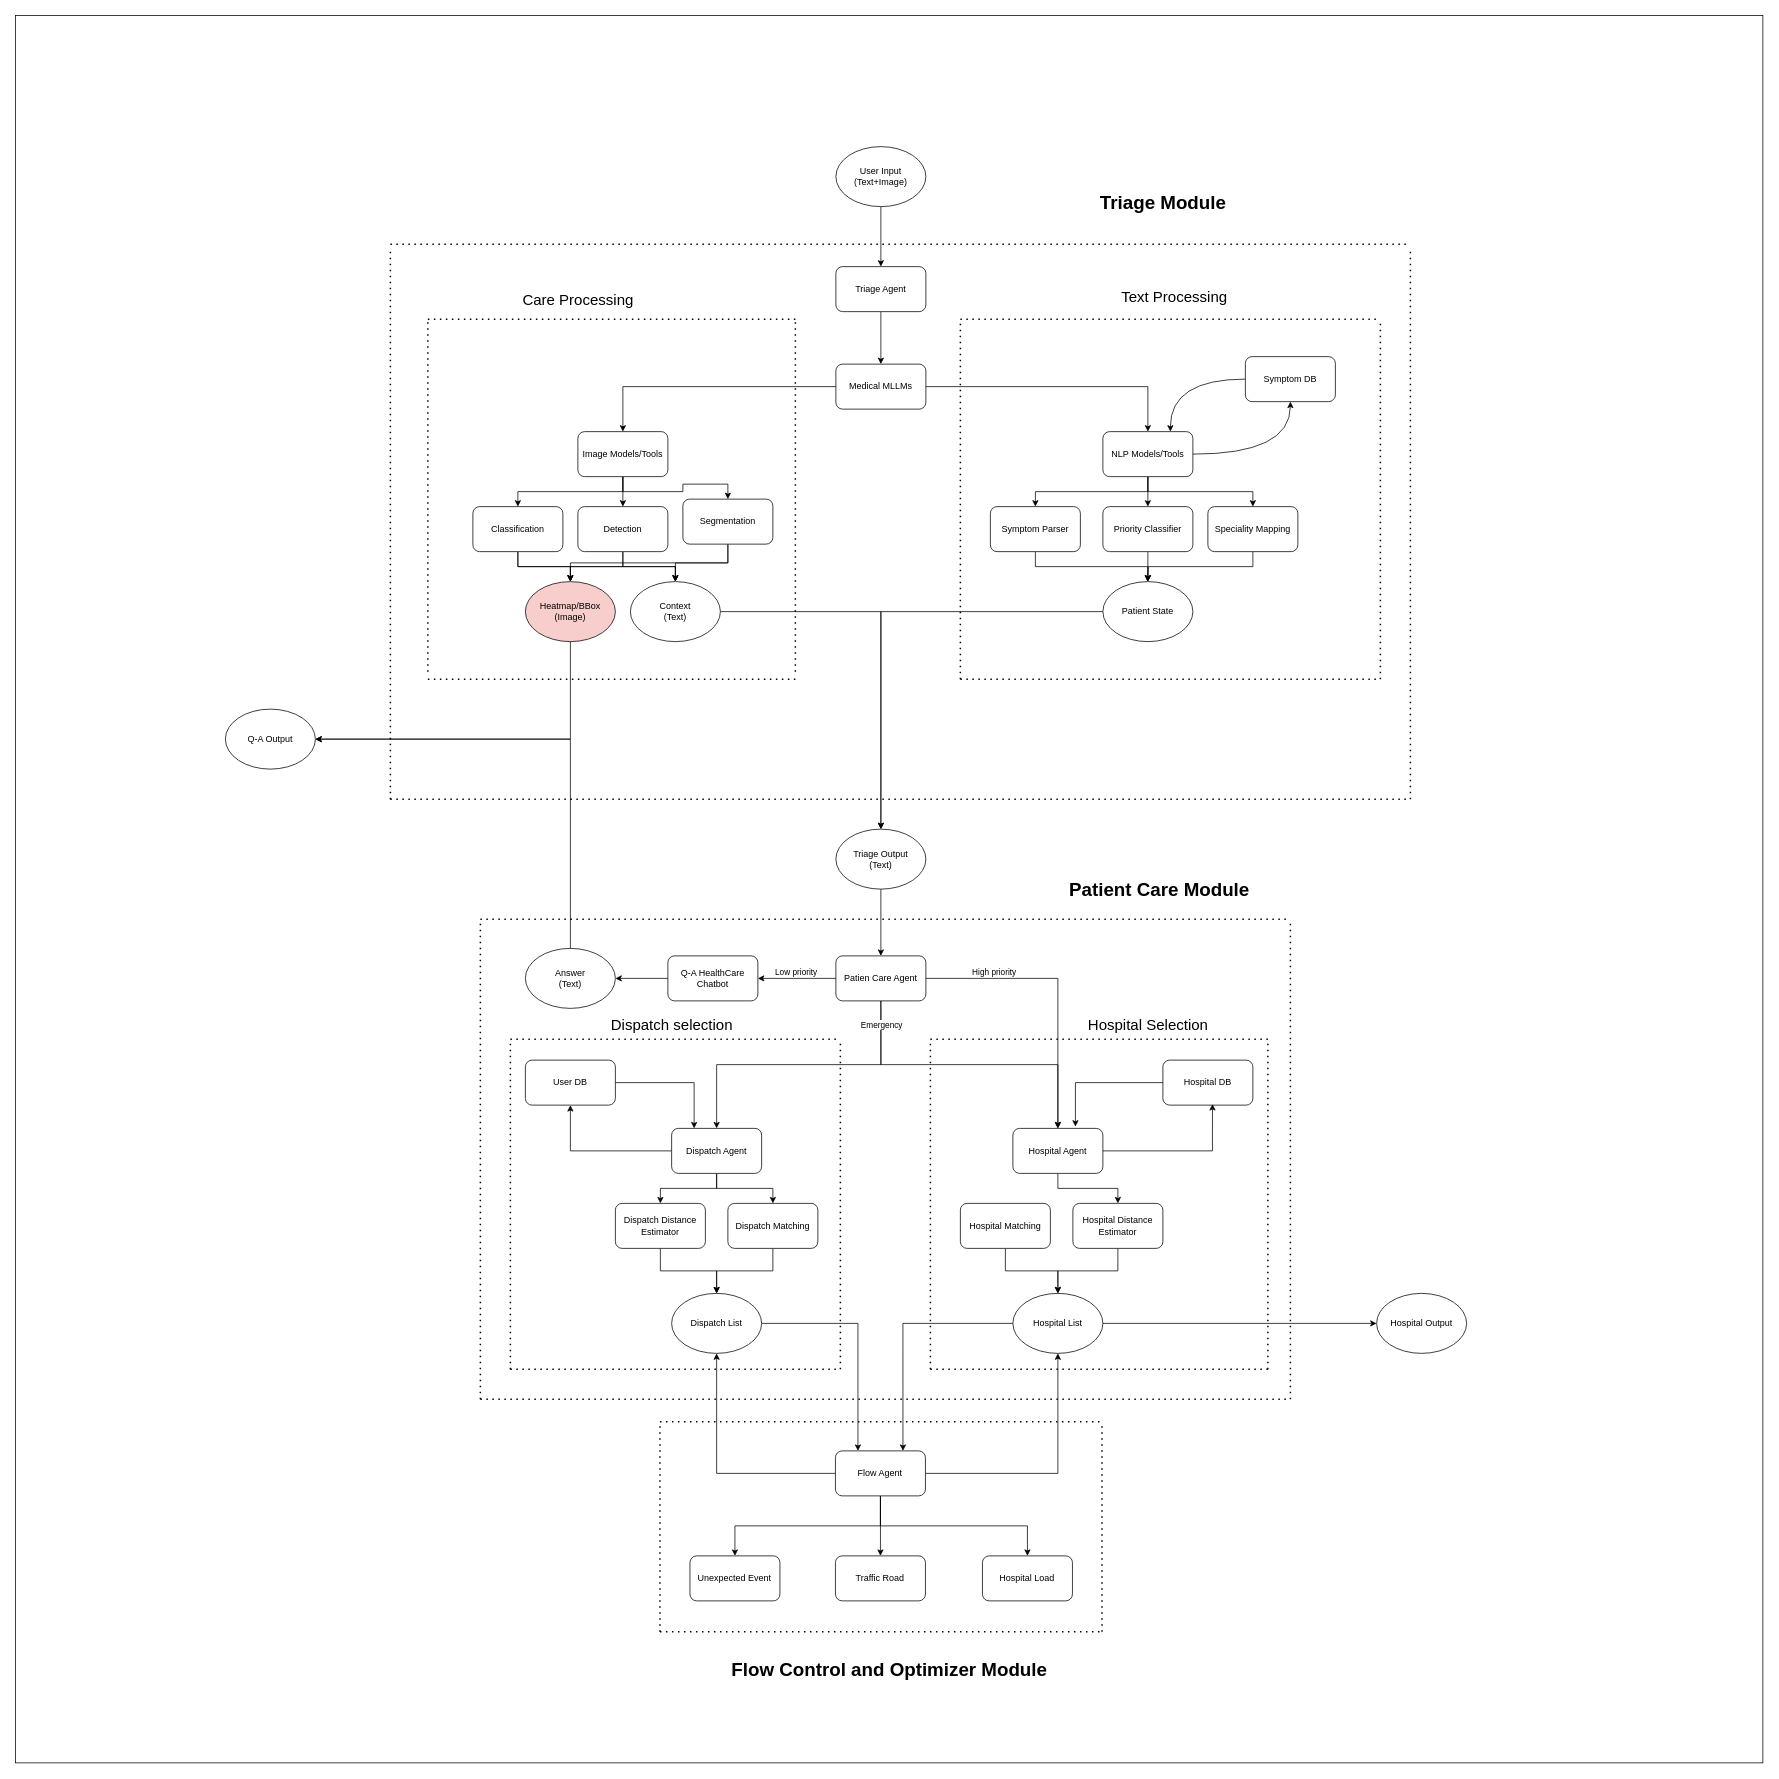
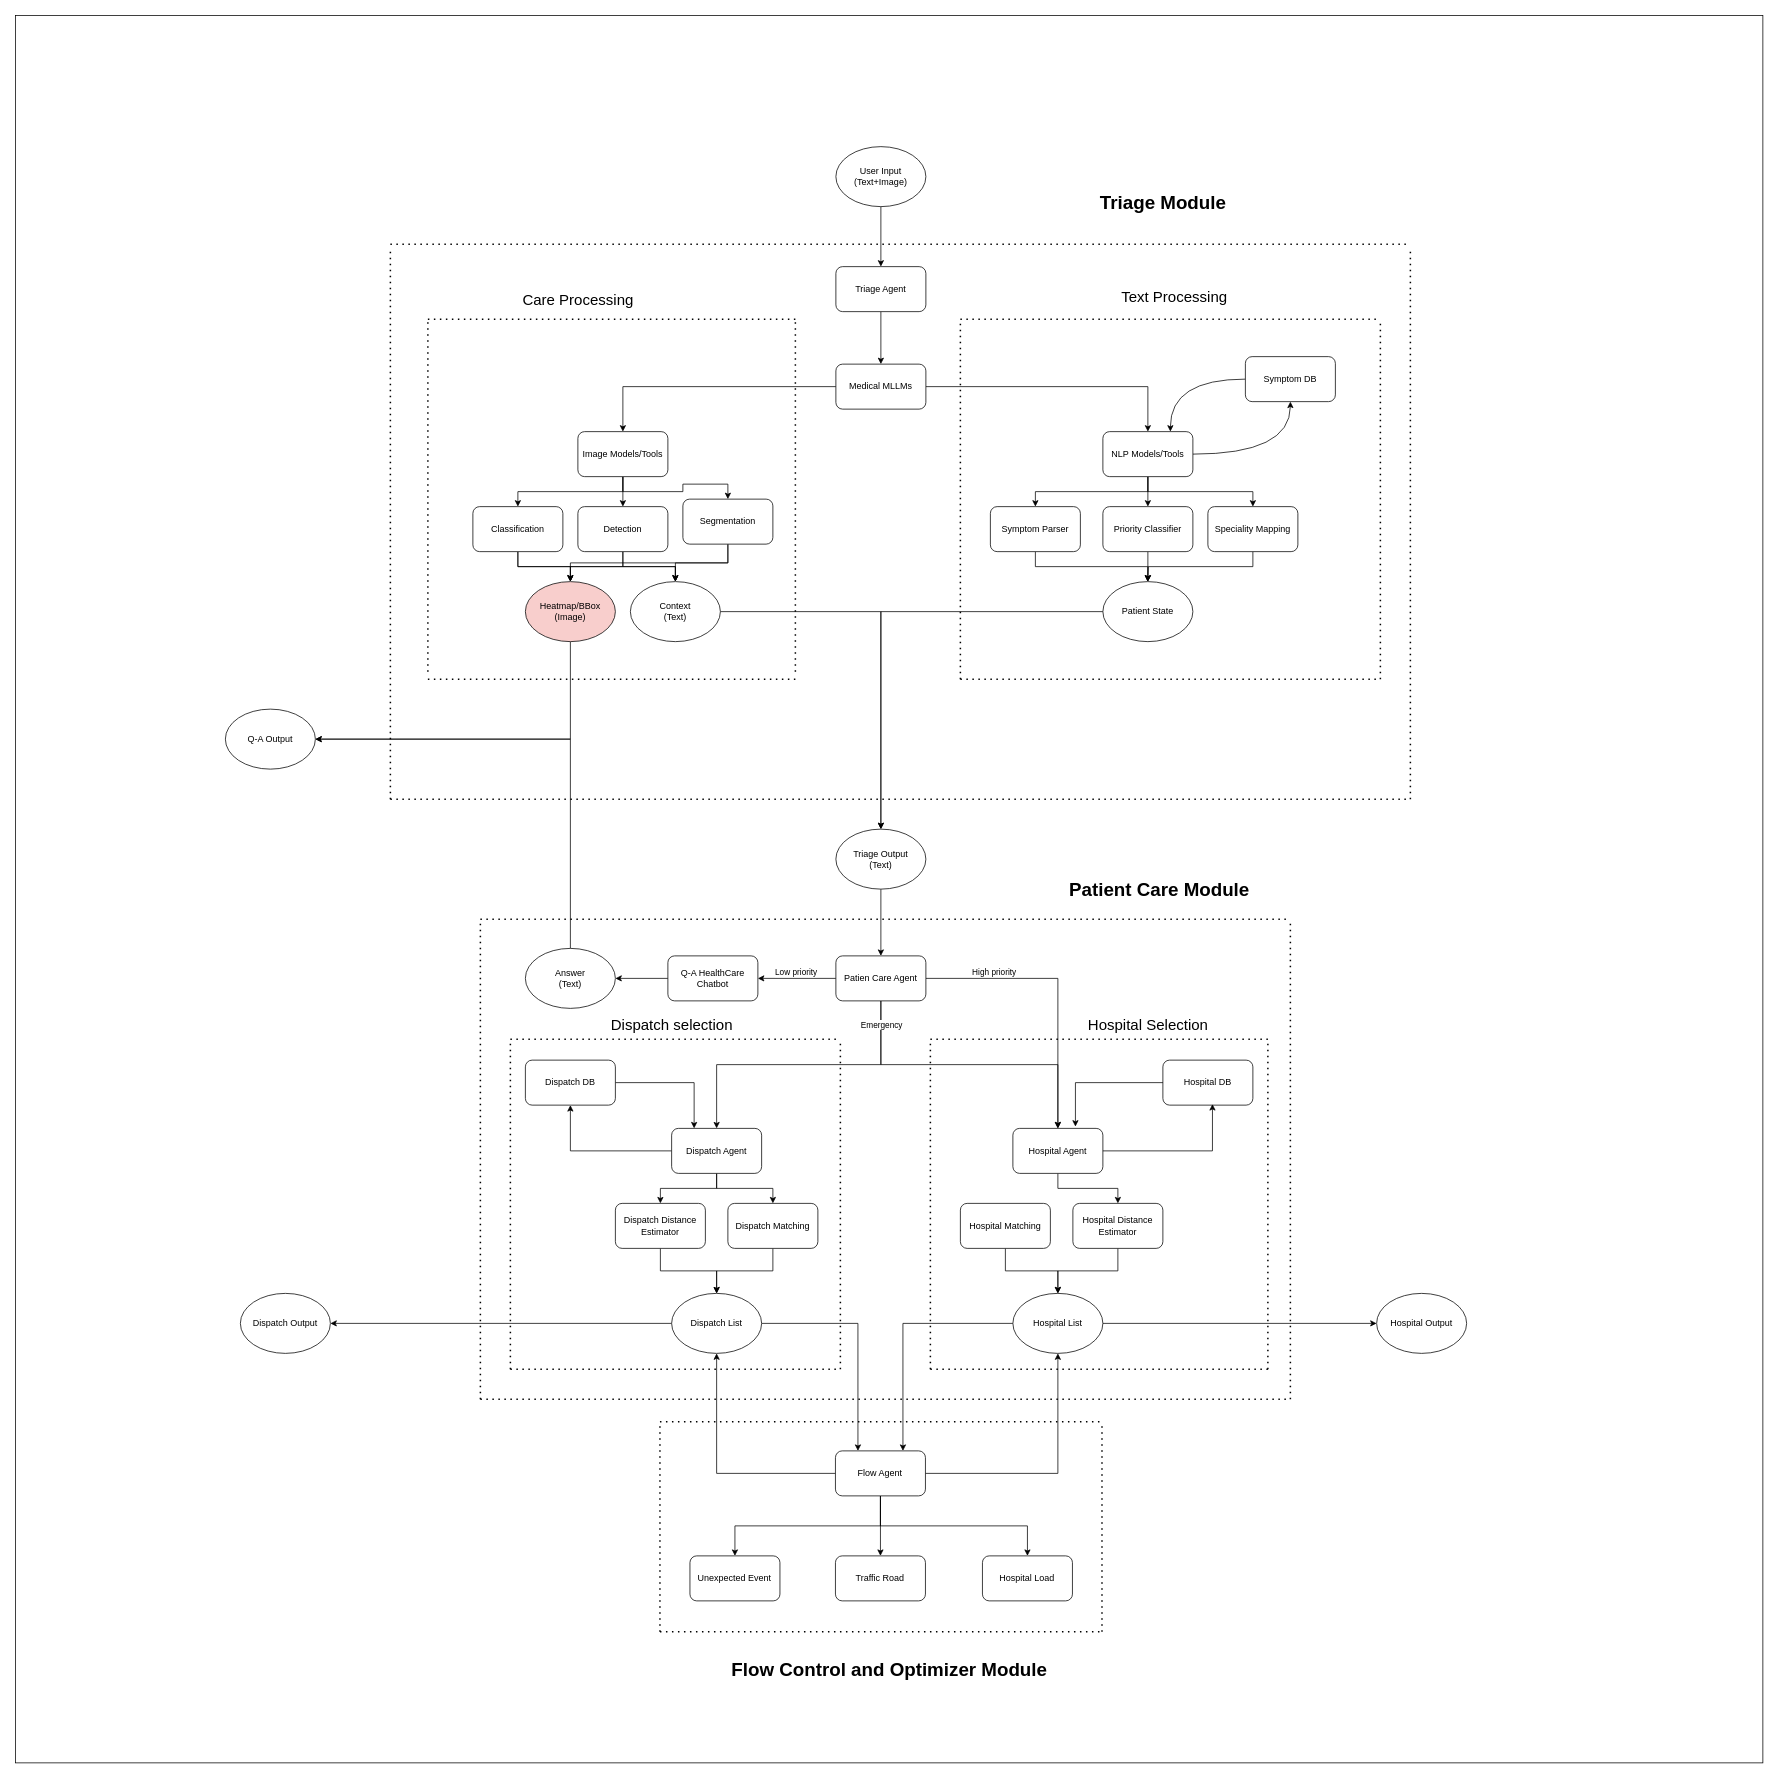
- <mxCell id="68" value="User DB" style="rounded=1;whiteSpace=wrap;html=1;" parent="1" vertex="1"><mxGeometry x="700" y="1413" width="120" height="60" as="geometry" /></mxCell>
+ <mxCell id="68" value="Dispatch DB" style="rounded=1;whiteSpace=wrap;html=1;" parent="1" vertex="1"><mxGeometry x="700" y="1413" width="120" height="60" as="geometry" /></mxCell>
+ <mxCell id="82" value="Dispatch Output" style="ellipse;whiteSpace=wrap;html=1;" parent="1" vertex="1"><mxGeometry x="320" y="1724" width="120" height="80" as="geometry" /></mxCell>
+ <mxCell id="76" style="edgeStyle=orthogonalEdgeStyle;rounded=0;orthogonalLoop=1;jettySize=auto;html=1;exitX=0;exitY=0.5;exitDx=0;exitDy=0;entryX=1;entryY=0.5;entryDx=0;entryDy=0;" parent="1" source="78" target="82" edge="1"><mxGeometry relative="1" as="geometry" /></mxCell>
